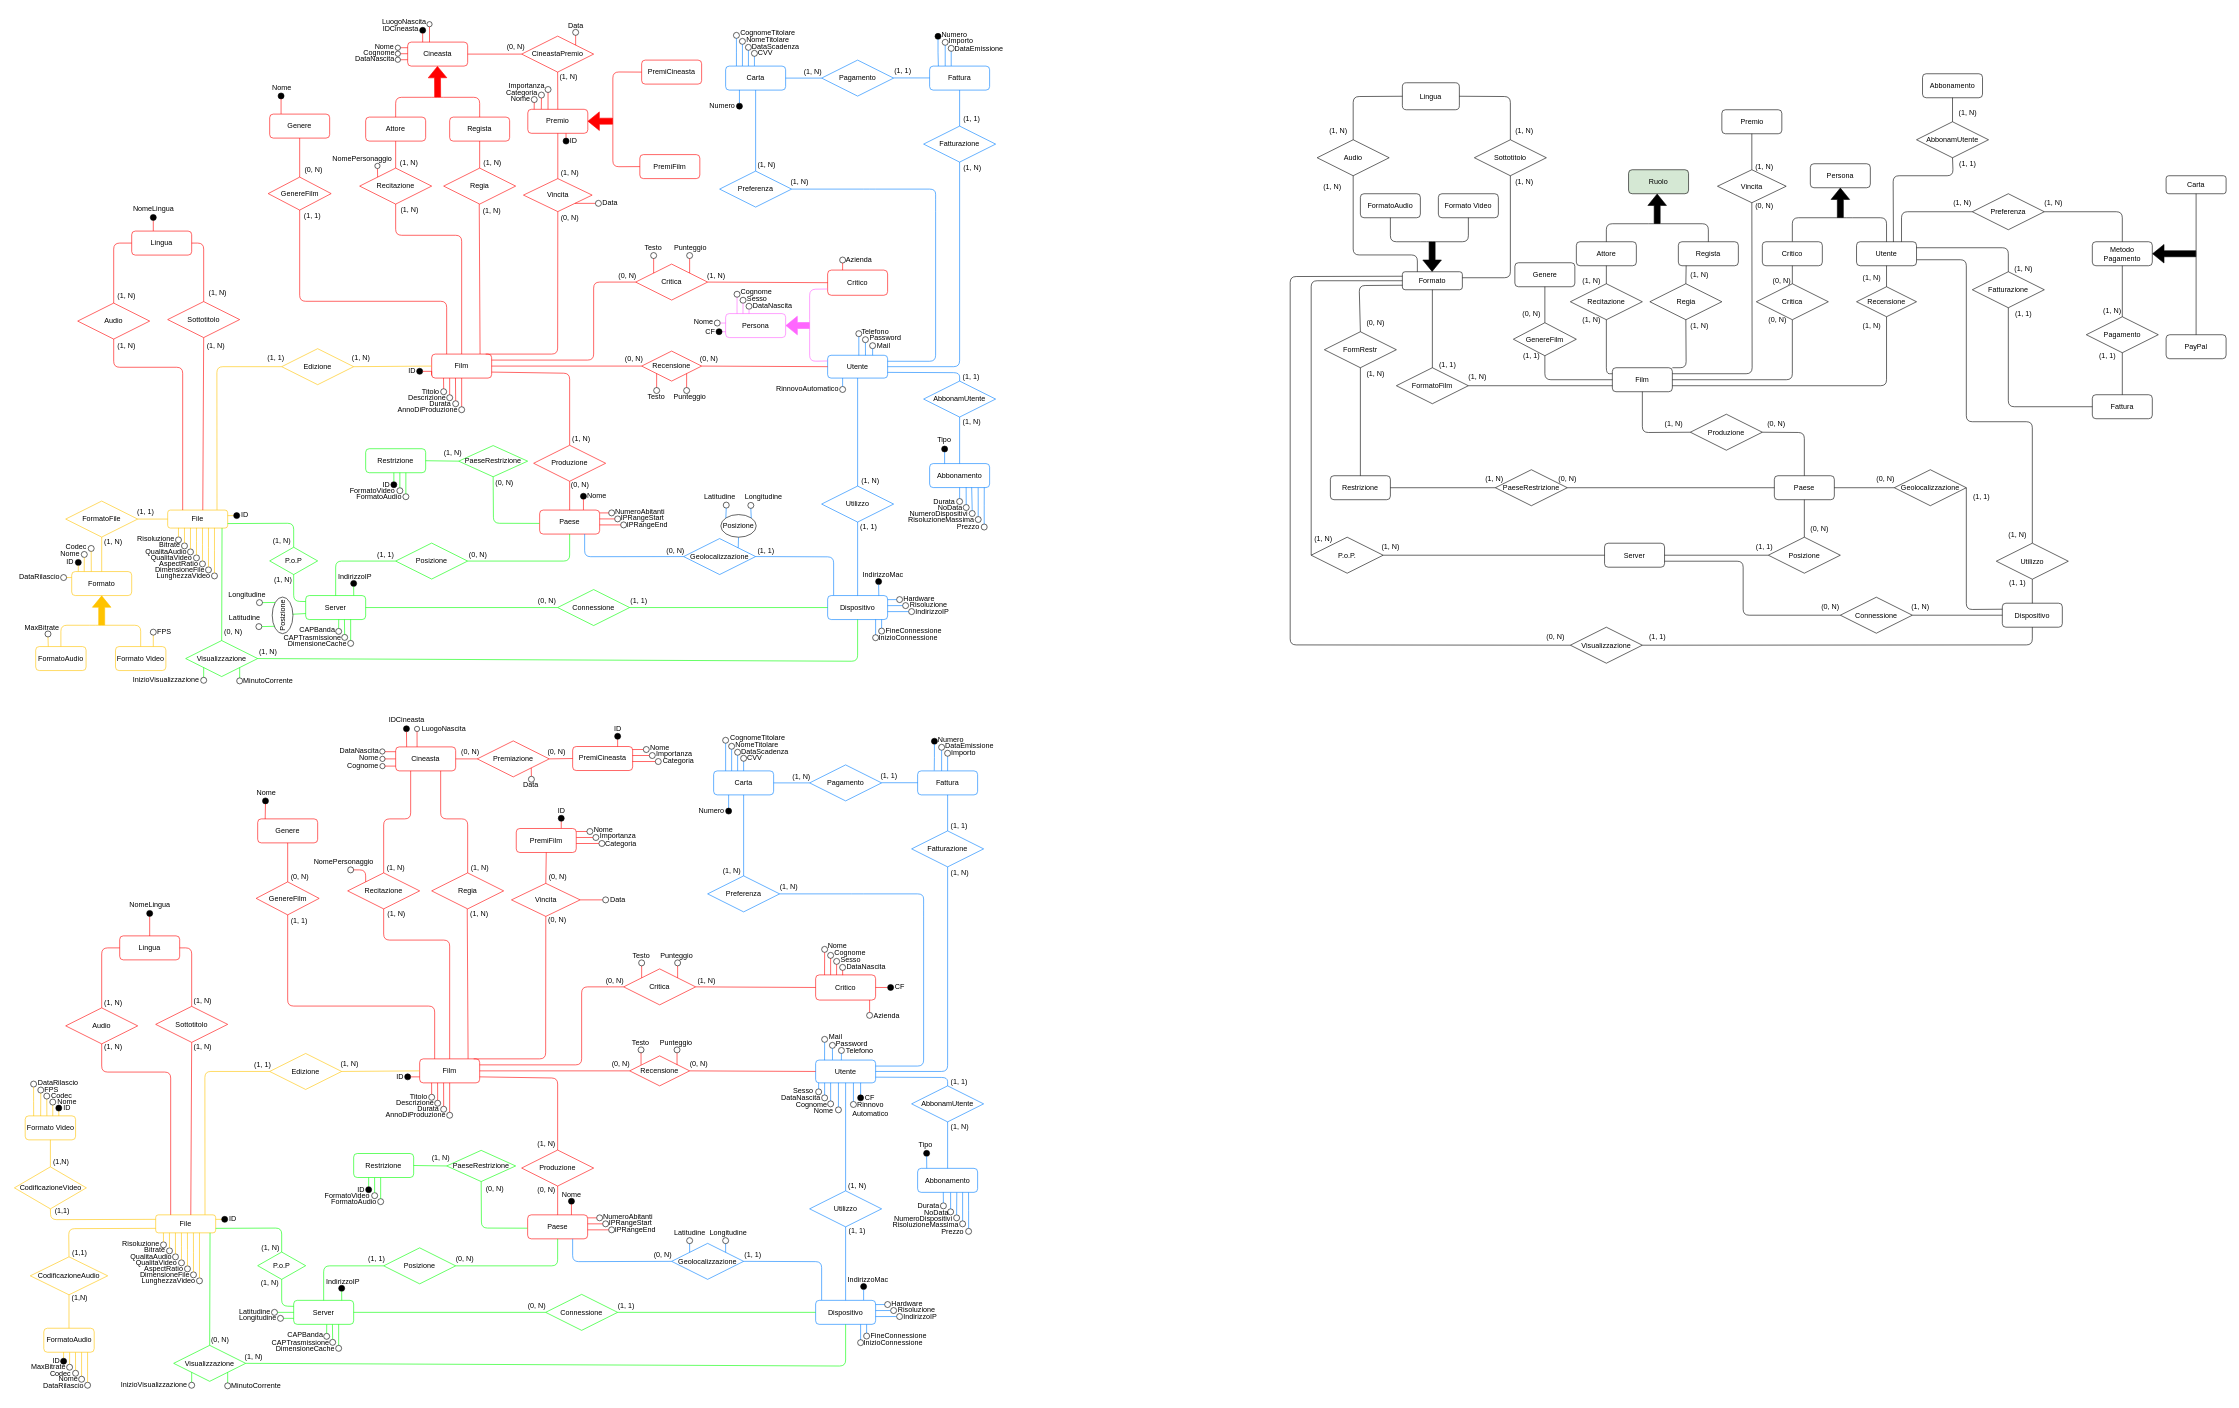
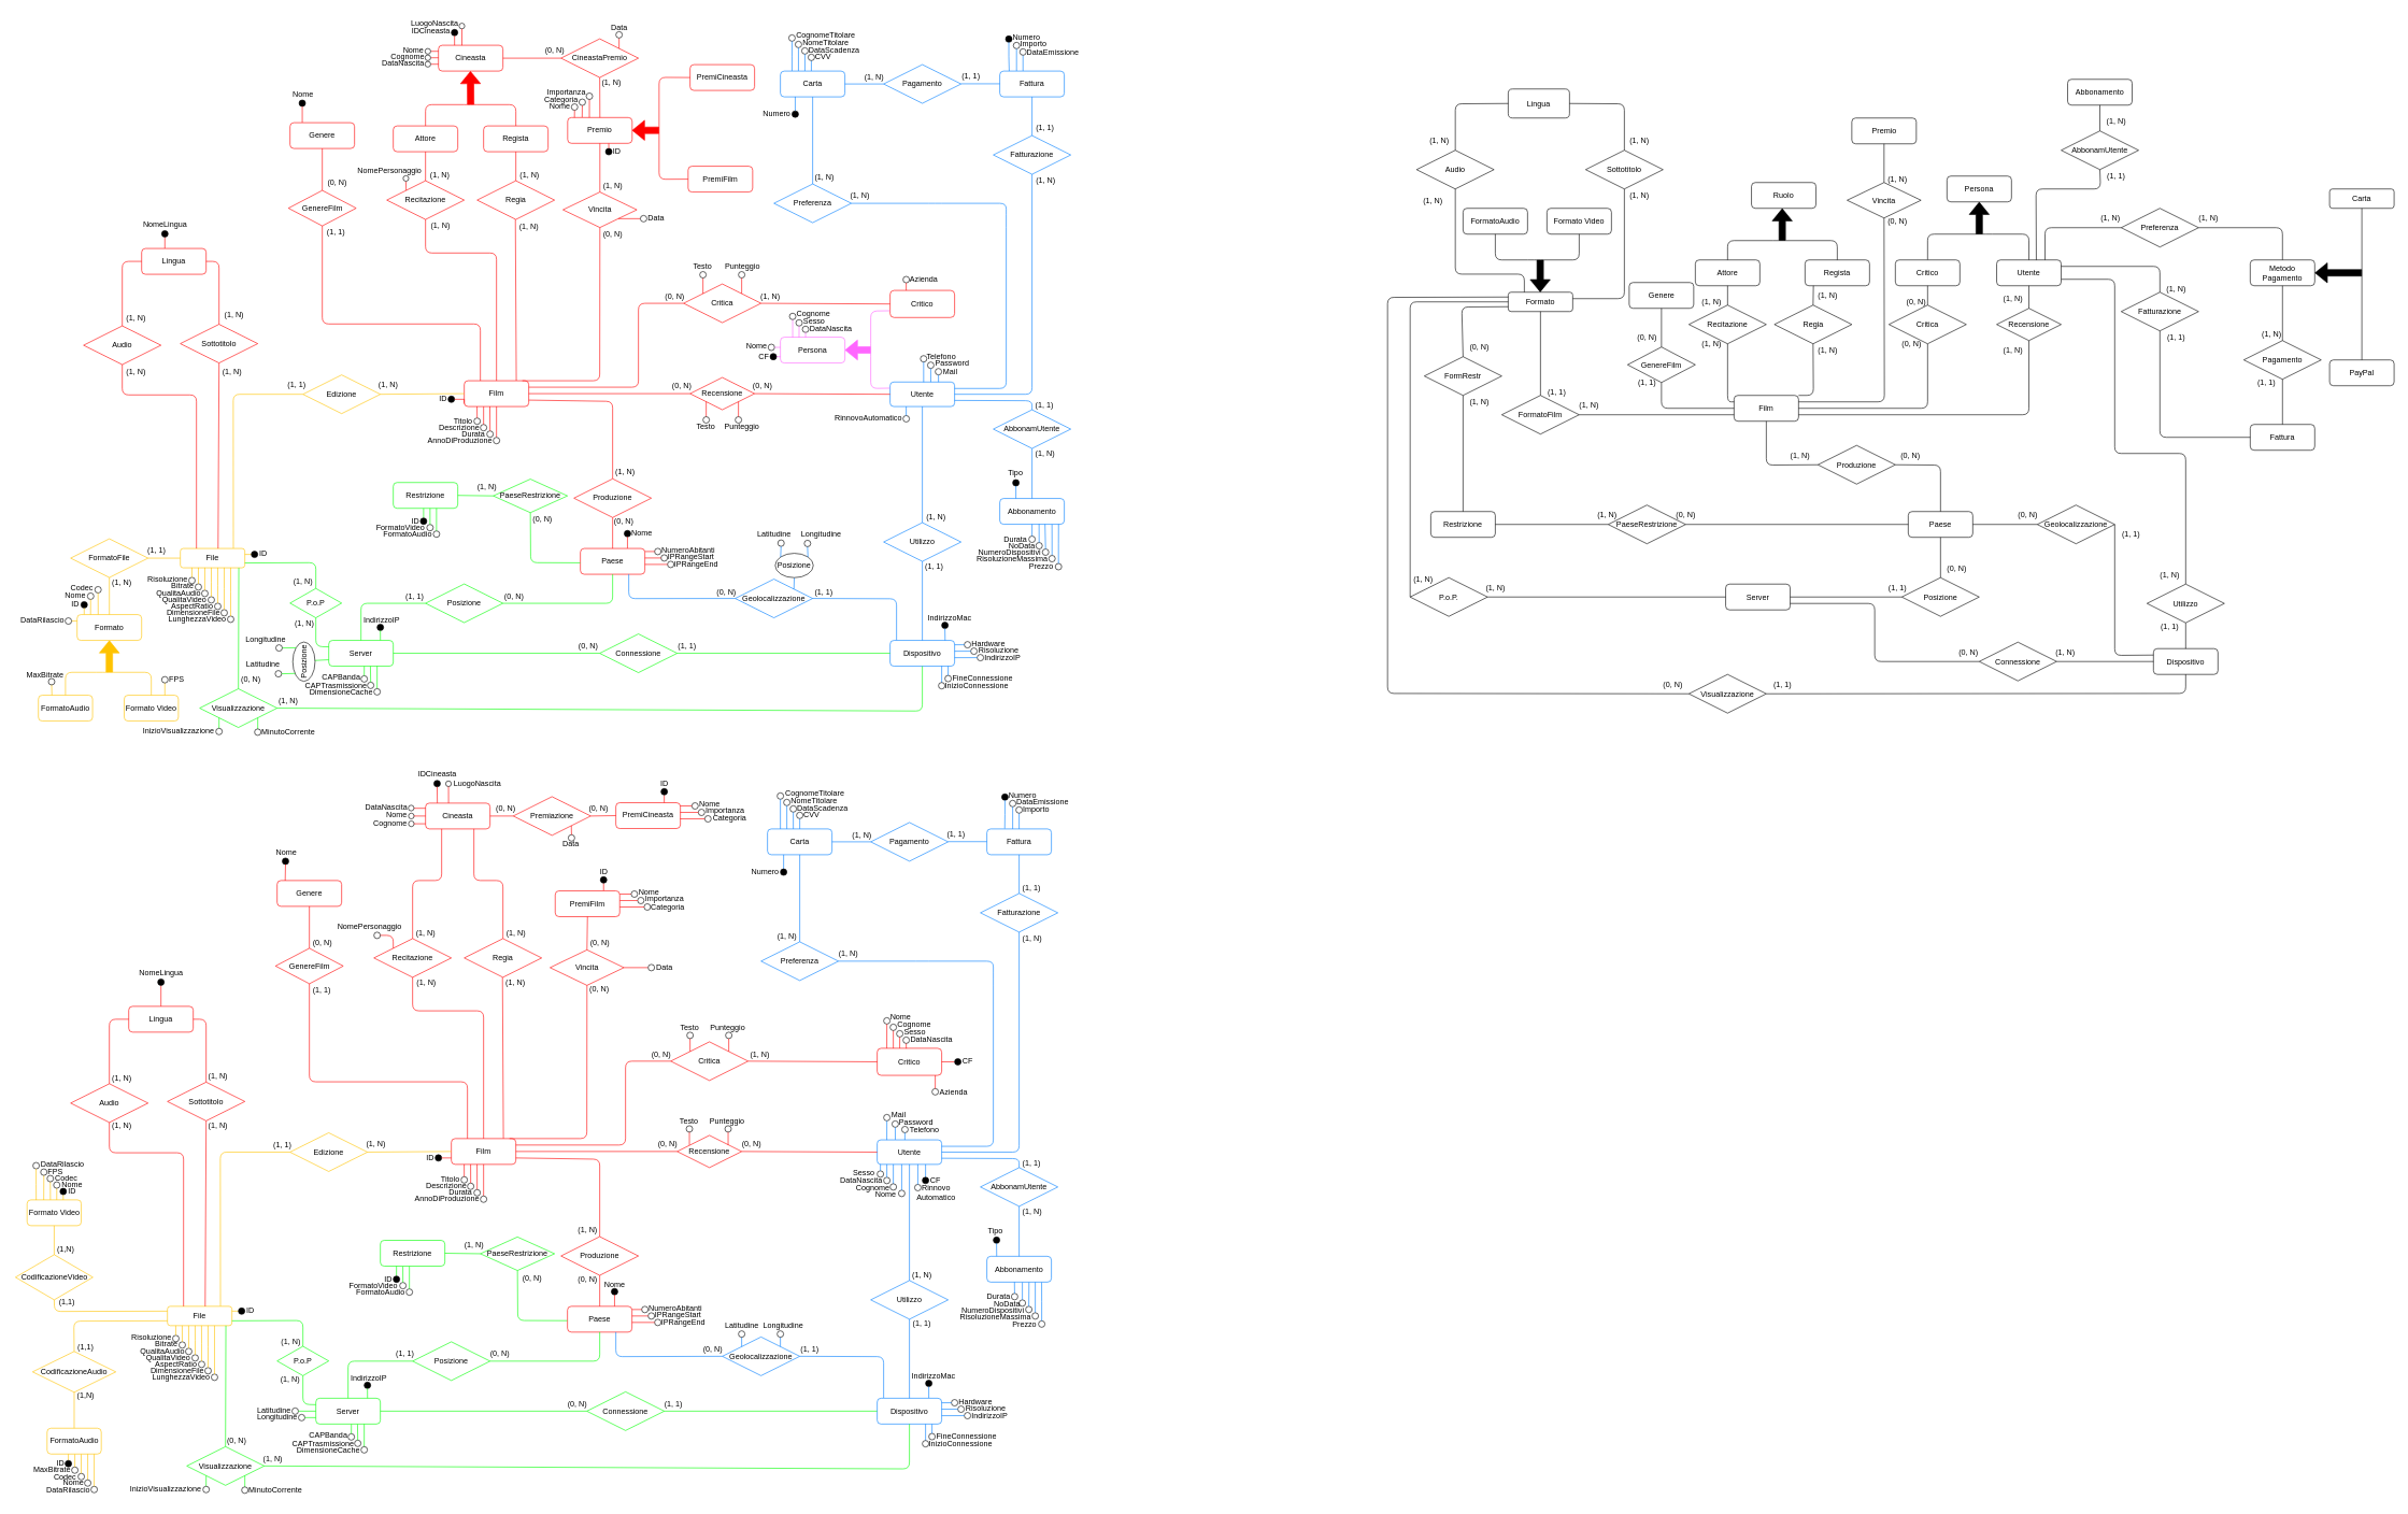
- <mxCell id="4" value="Ruolo" style="whiteSpace=wrap;html=1;align=center;rounded=1;fillColor=#d5e8d4;" parent="1" vertex="1"><mxGeometry x="2714" y="282" width="100" height="40" as="geometry" /></mxCell>
+ <mxCell id="4" value="Ruolo" style="whiteSpace=wrap;html=1;align=center;rounded=1;" parent="1" vertex="1"><mxGeometry x="2714" y="282" width="100" height="40" as="geometry" /></mxCell>
